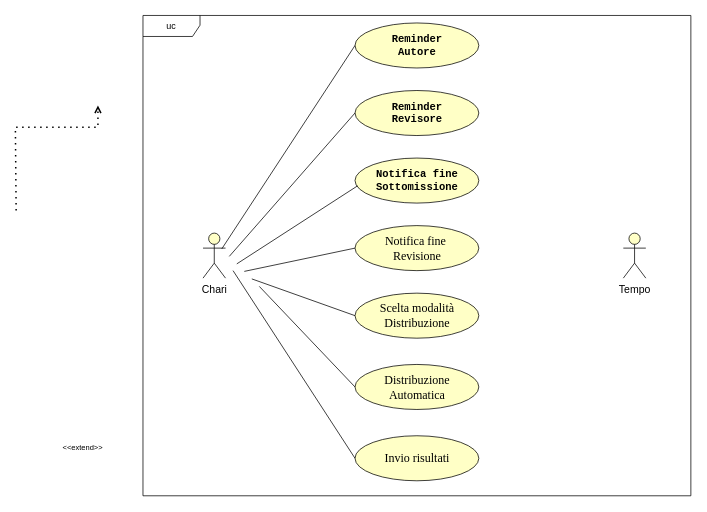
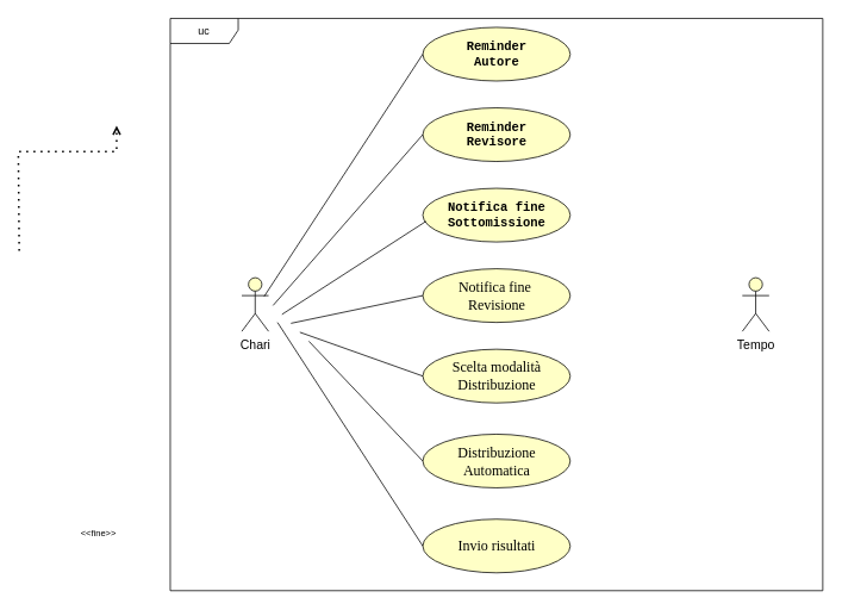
- <mxCell id="11" value="&lt;font style=&quot;color: light-dark(rgb(0, 0, 0), rgb(0, 0, 0)); font-size: 10px;&quot;&gt;&amp;lt;&amp;lt;extend&amp;gt;&amp;gt;&lt;/font&gt;" style="text;html=1;align=center;verticalAlign=middle;whiteSpace=wrap;rounded=0;" vertex="1" parent="1"><mxGeometry x="80" y="590" width="60" height="10" as="geometry" /></mxCell>
+ <mxCell id="11" value="&lt;font style=&quot;color: light-dark(rgb(0, 0, 0), rgb(0, 0, 0)); font-size: 10px;&quot;&gt;&amp;lt;&amp;lt;fine&amp;gt;&amp;gt;&lt;/font&gt;" style="text;html=1;align=center;verticalAlign=middle;whiteSpace=wrap;rounded=0;" vertex="1" parent="1"><mxGeometry x="80" y="590" width="60" height="10" as="geometry" /></mxCell>
